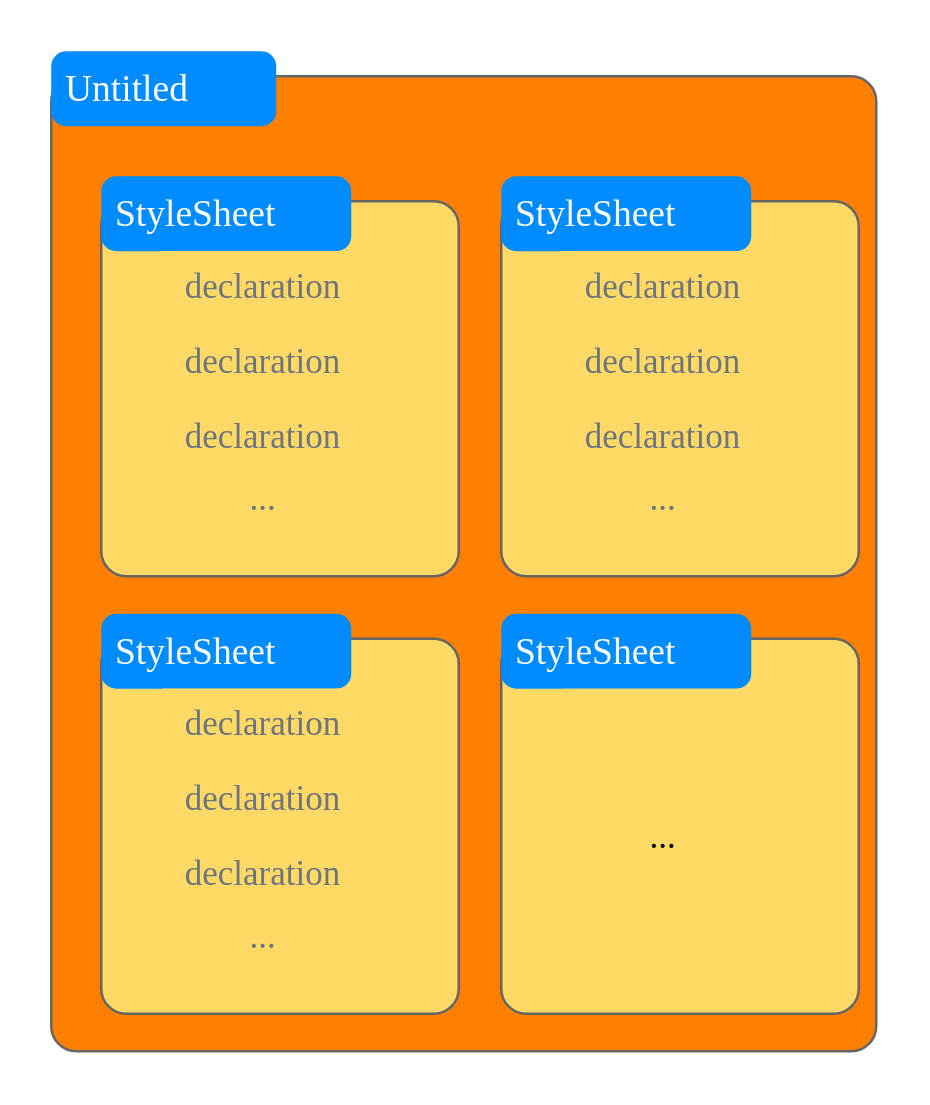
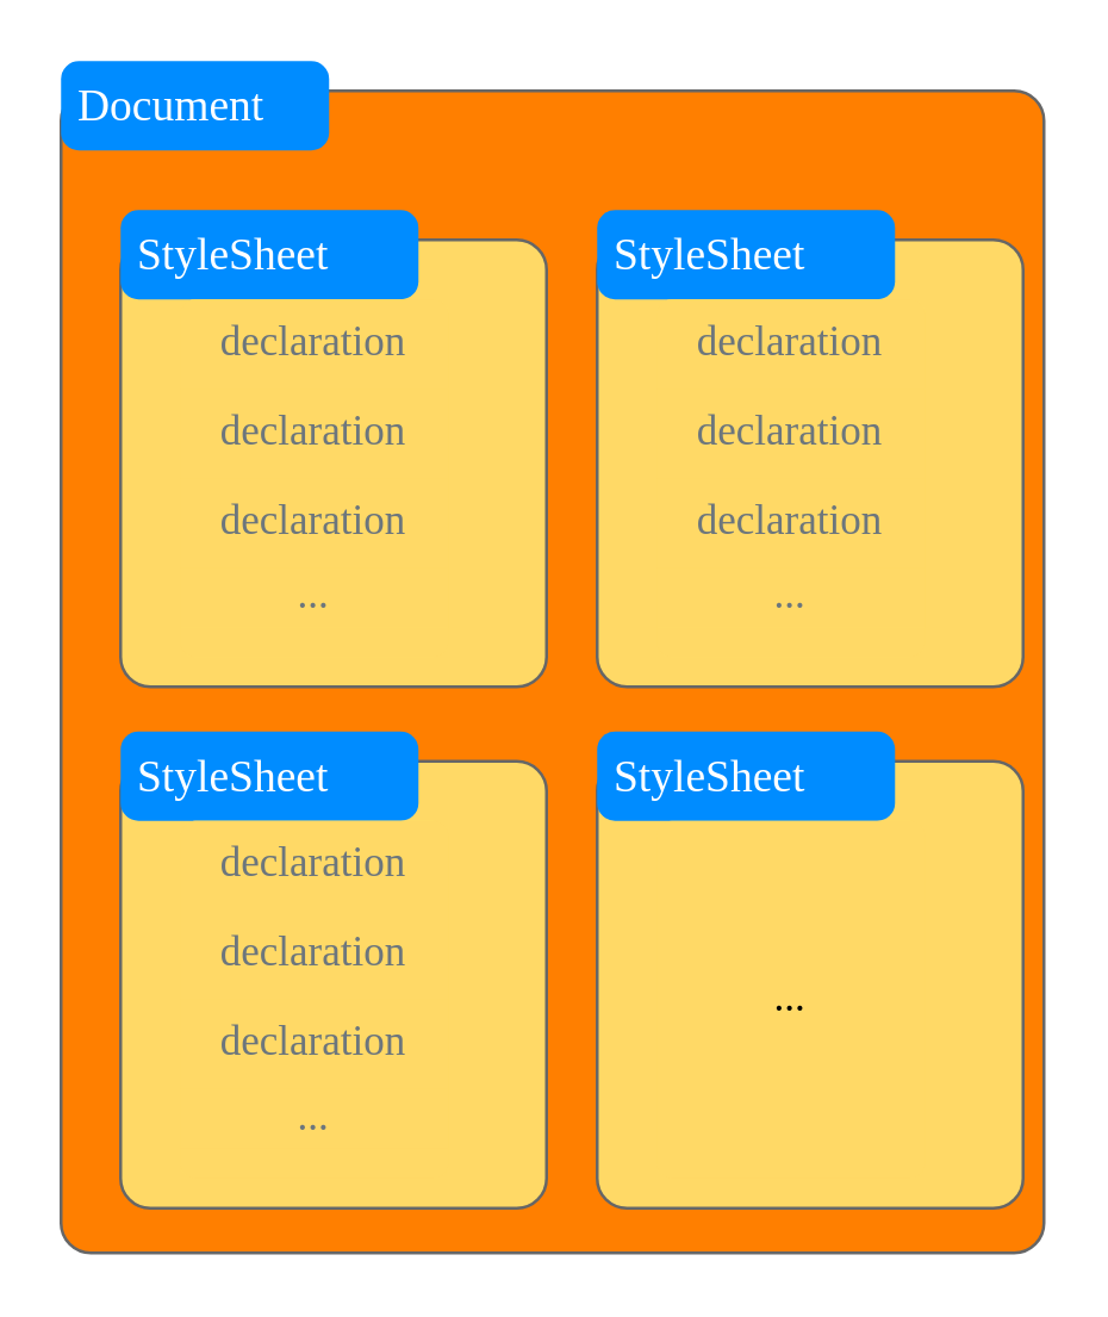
- <mxCell id="3" value="Untitled" style="shape=rect;strokeColor=none;fillColor=#008cff;strokeWidth=1;dashed=0;rounded=1;arcSize=20;fontColor=#ffffff;fontSize=15;spacing=2;spacingTop=-2;align=left;autosize=1;spacingLeft=4;resizeWidth=0;resizeHeight=0;perimeter=none;fontFamily=Comic Sans MS;" vertex="1" parent="2"><mxGeometry width="90" height="30" as="geometry" /></mxCell>
+ <mxCell id="3" value="Document" style="shape=rect;strokeColor=none;fillColor=#008cff;strokeWidth=1;dashed=0;rounded=1;arcSize=20;fontColor=#ffffff;fontSize=15;spacing=2;spacingTop=-2;align=left;autosize=1;spacingLeft=4;resizeWidth=0;resizeHeight=0;perimeter=none;fontFamily=Comic Sans MS;" vertex="1" parent="2"><mxGeometry width="90" height="30" as="geometry" /></mxCell>
